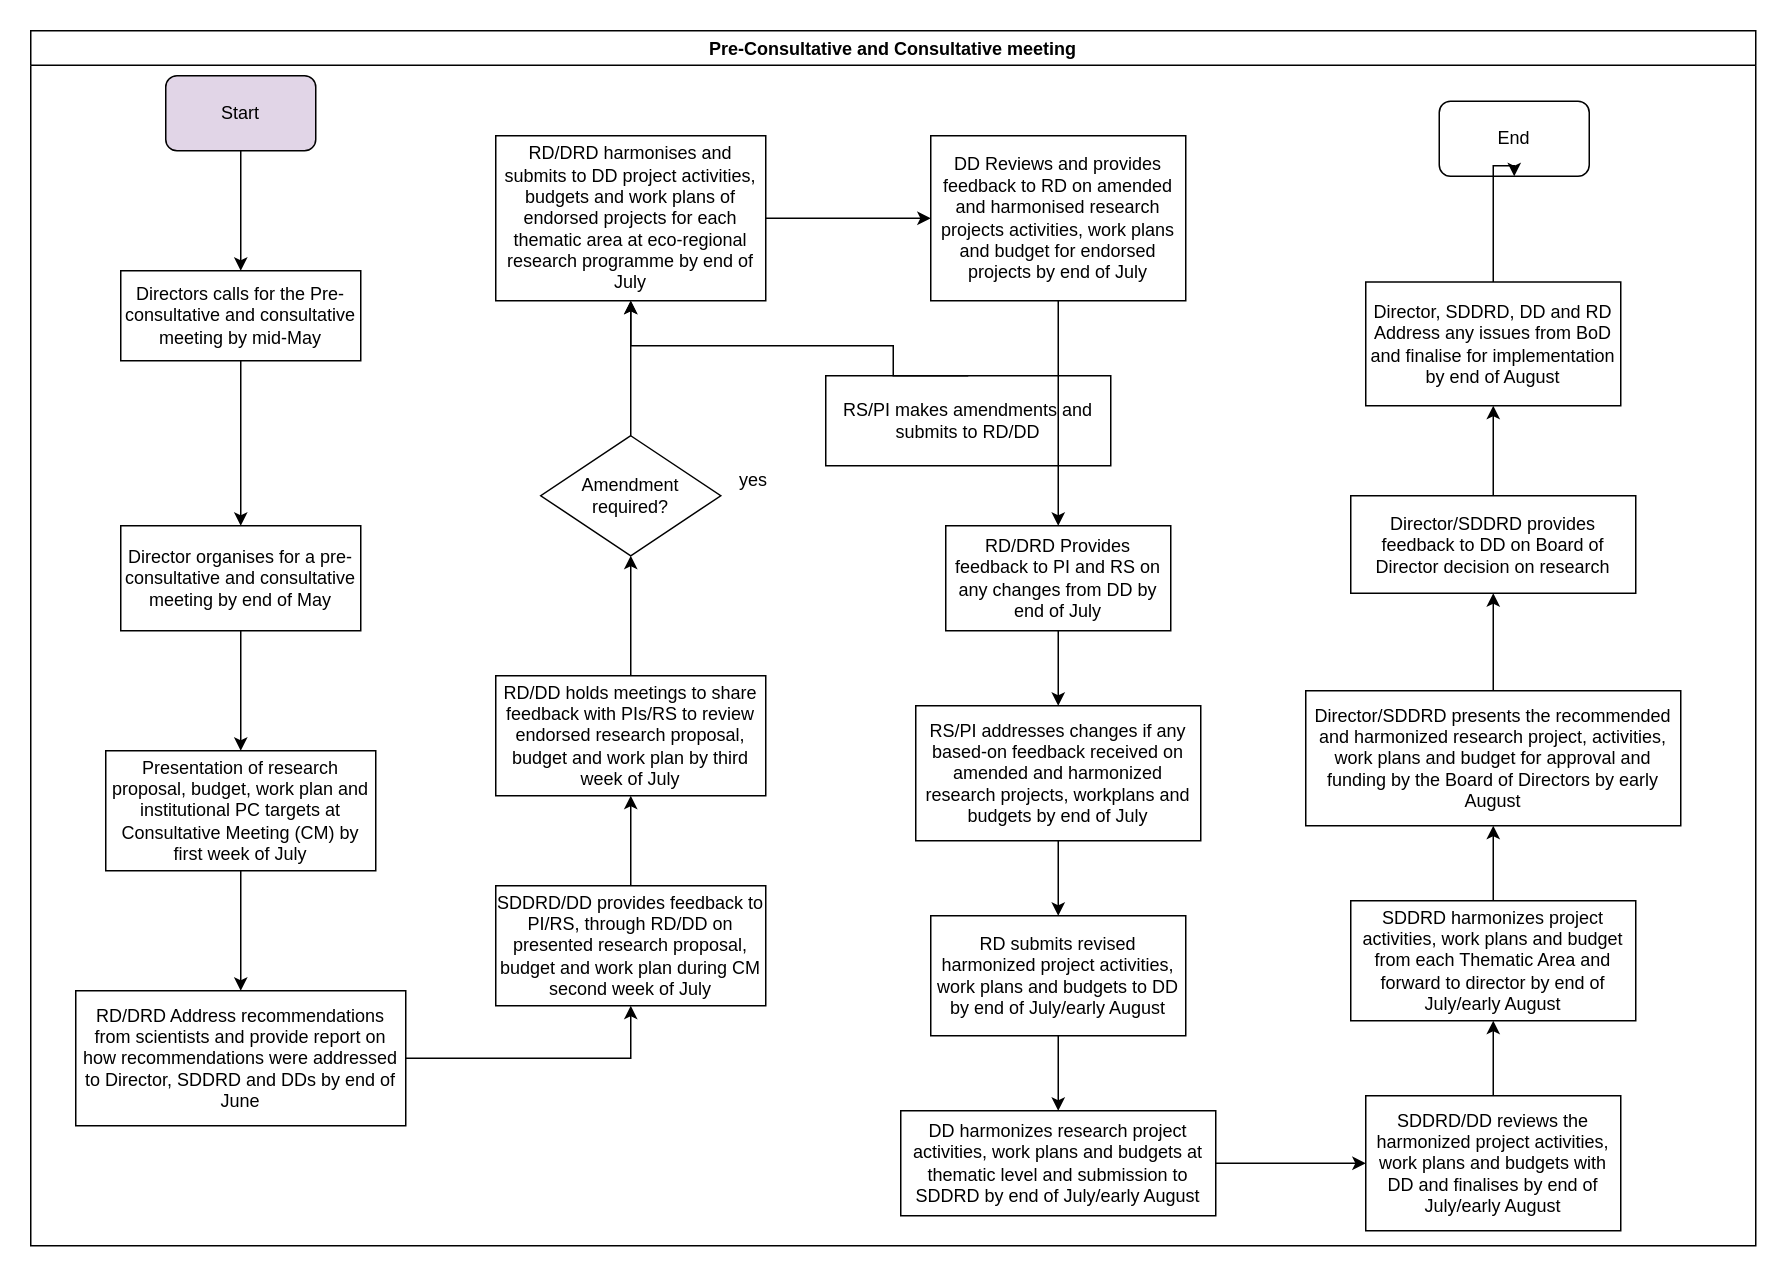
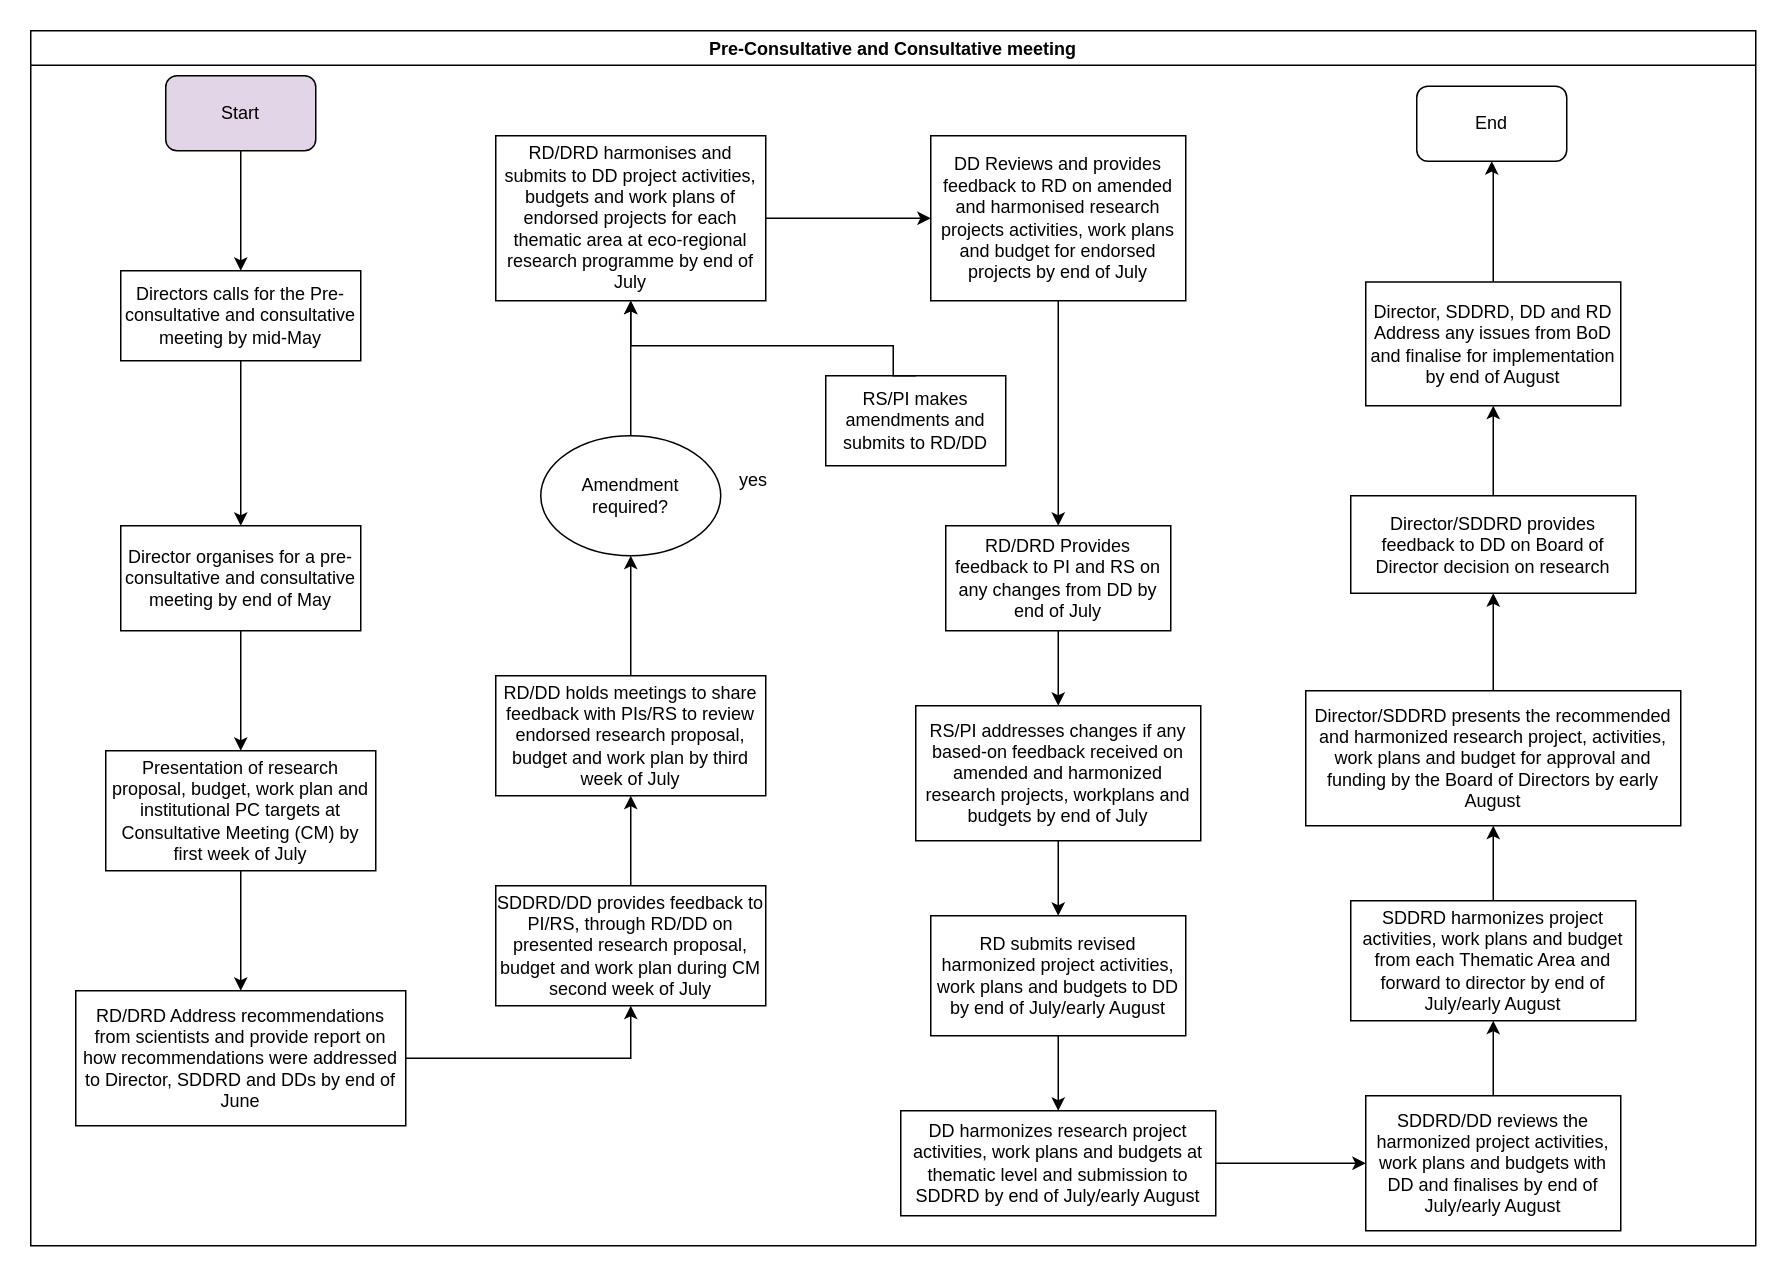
- <mxCell id="22" value="End" style="rounded=1;whiteSpace=wrap;html=1;" parent="2" vertex="1"><mxGeometry x="939" y="47" width="100" height="50" as="geometry" /></mxCell>
+ <mxCell id="22" value="End" style="rounded=1;whiteSpace=wrap;html=1;" parent="2" vertex="1"><mxGeometry x="924" y="37" width="100" height="50" as="geometry" /></mxCell>
- <mxCell id="23" value="RS/PI makes amendments and submits to RD/DD" style="whiteSpace=wrap;html=1;rounded=0;" parent="2" vertex="1"><mxGeometry x="530" y="230" width="190" height="60" as="geometry" /></mxCell>
+ <mxCell id="23" value="RS/PI makes amendments and submits to RD/DD" style="whiteSpace=wrap;html=1;rounded=0;" parent="2" vertex="1"><mxGeometry x="530" y="230" width="120" height="60" as="geometry" /></mxCell>
- <mxCell id="8" value="&lt;div&gt;Amendment&lt;/div&gt;&lt;div&gt;required?&lt;br&gt;&lt;/div&gt;" style="rhombus;whiteSpace=wrap;html=1;rounded=0;" parent="2" vertex="1"><mxGeometry x="340" y="270" width="120" height="80" as="geometry" /></mxCell>
+ <mxCell id="8" value="&lt;div&gt;Amendment&lt;/div&gt;&lt;div&gt;required?&lt;br&gt;&lt;/div&gt;" style="ellipse;whiteSpace=wrap;html=1;" parent="2" vertex="1"><mxGeometry x="340" y="270" width="120" height="80" as="geometry" /></mxCell>
